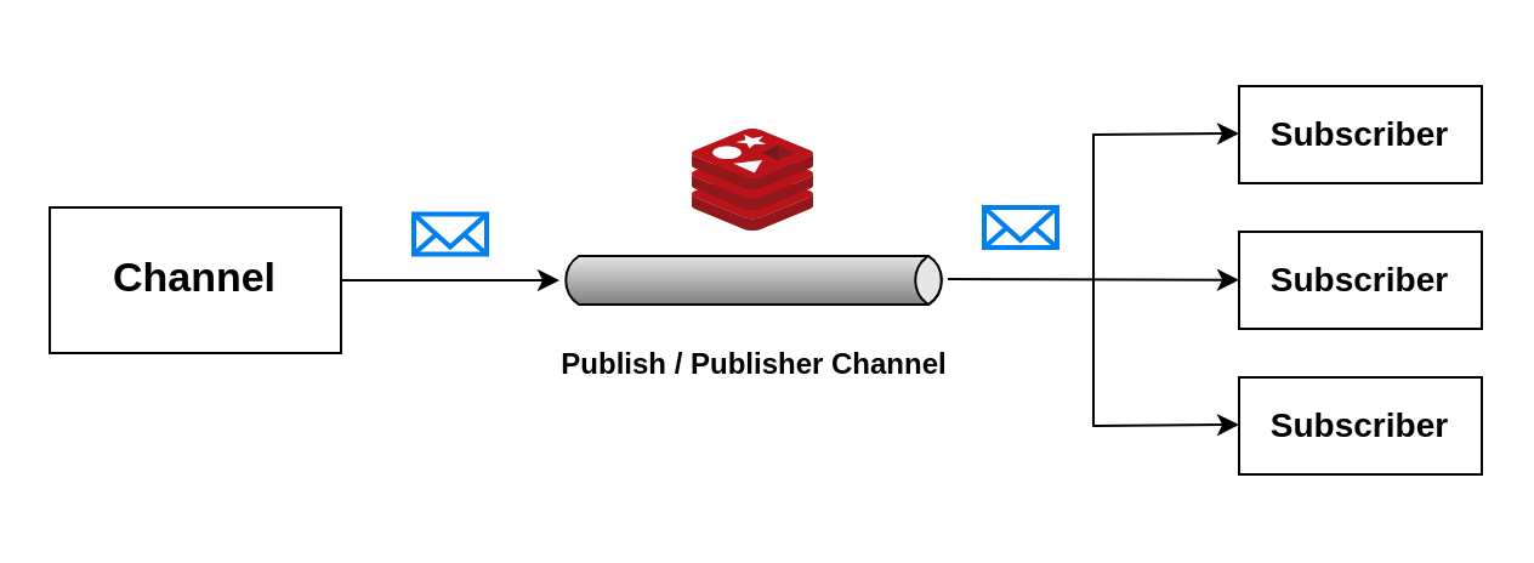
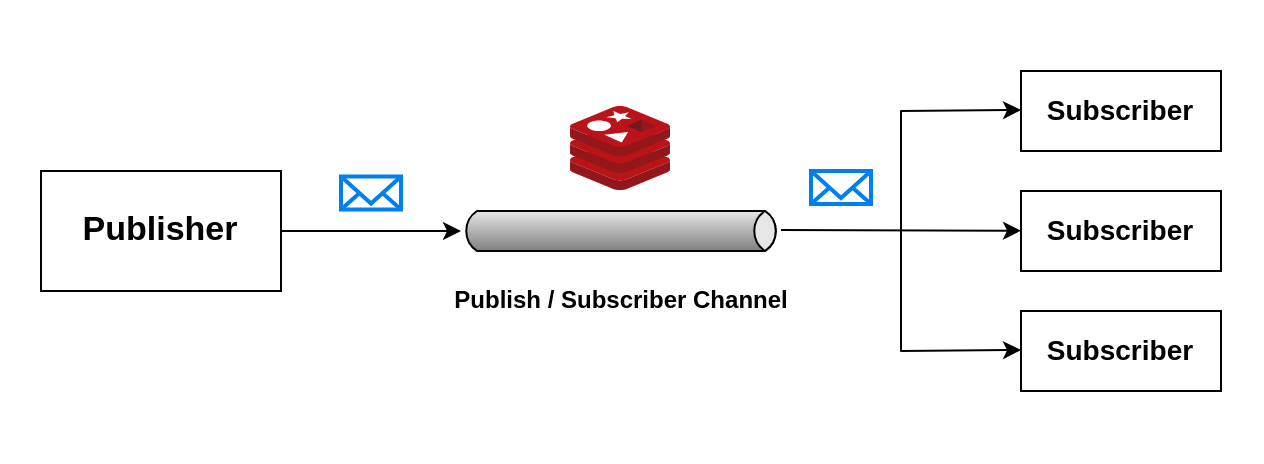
- <mxCell id="2" value="&lt;b&gt;&lt;font style=&quot;font-size: 17px;&quot;&gt;Channel&lt;/font&gt;&lt;/b&gt;" style="rounded=0;whiteSpace=wrap;html=1;" vertex="1" parent="1"><mxGeometry x="20" y="85" width="120" height="60" as="geometry" /></mxCell>
+ <mxCell id="2" value="&lt;b&gt;&lt;font style=&quot;font-size: 17px;&quot;&gt;Publisher&lt;/font&gt;&lt;/b&gt;" style="rounded=0;whiteSpace=wrap;html=1;" vertex="1" parent="1"><mxGeometry x="20" y="85" width="120" height="60" as="geometry" /></mxCell>
- <mxCell id="11" value="&lt;b&gt;Publish / Publisher Channel&lt;/b&gt;" style="text;html=1;align=center;verticalAlign=middle;resizable=0;points=[];autosize=1;strokeColor=none;fillColor=none;" vertex="1" parent="1"><mxGeometry x="215" y="135" width="190" height="30" as="geometry" /></mxCell>
+ <mxCell id="11" value="&lt;b&gt;Publish / Subscriber Channel&lt;/b&gt;" style="text;html=1;align=center;verticalAlign=middle;resizable=0;points=[];autosize=1;strokeColor=none;fillColor=none;" vertex="1" parent="1"><mxGeometry x="215" y="135" width="190" height="30" as="geometry" /></mxCell>
